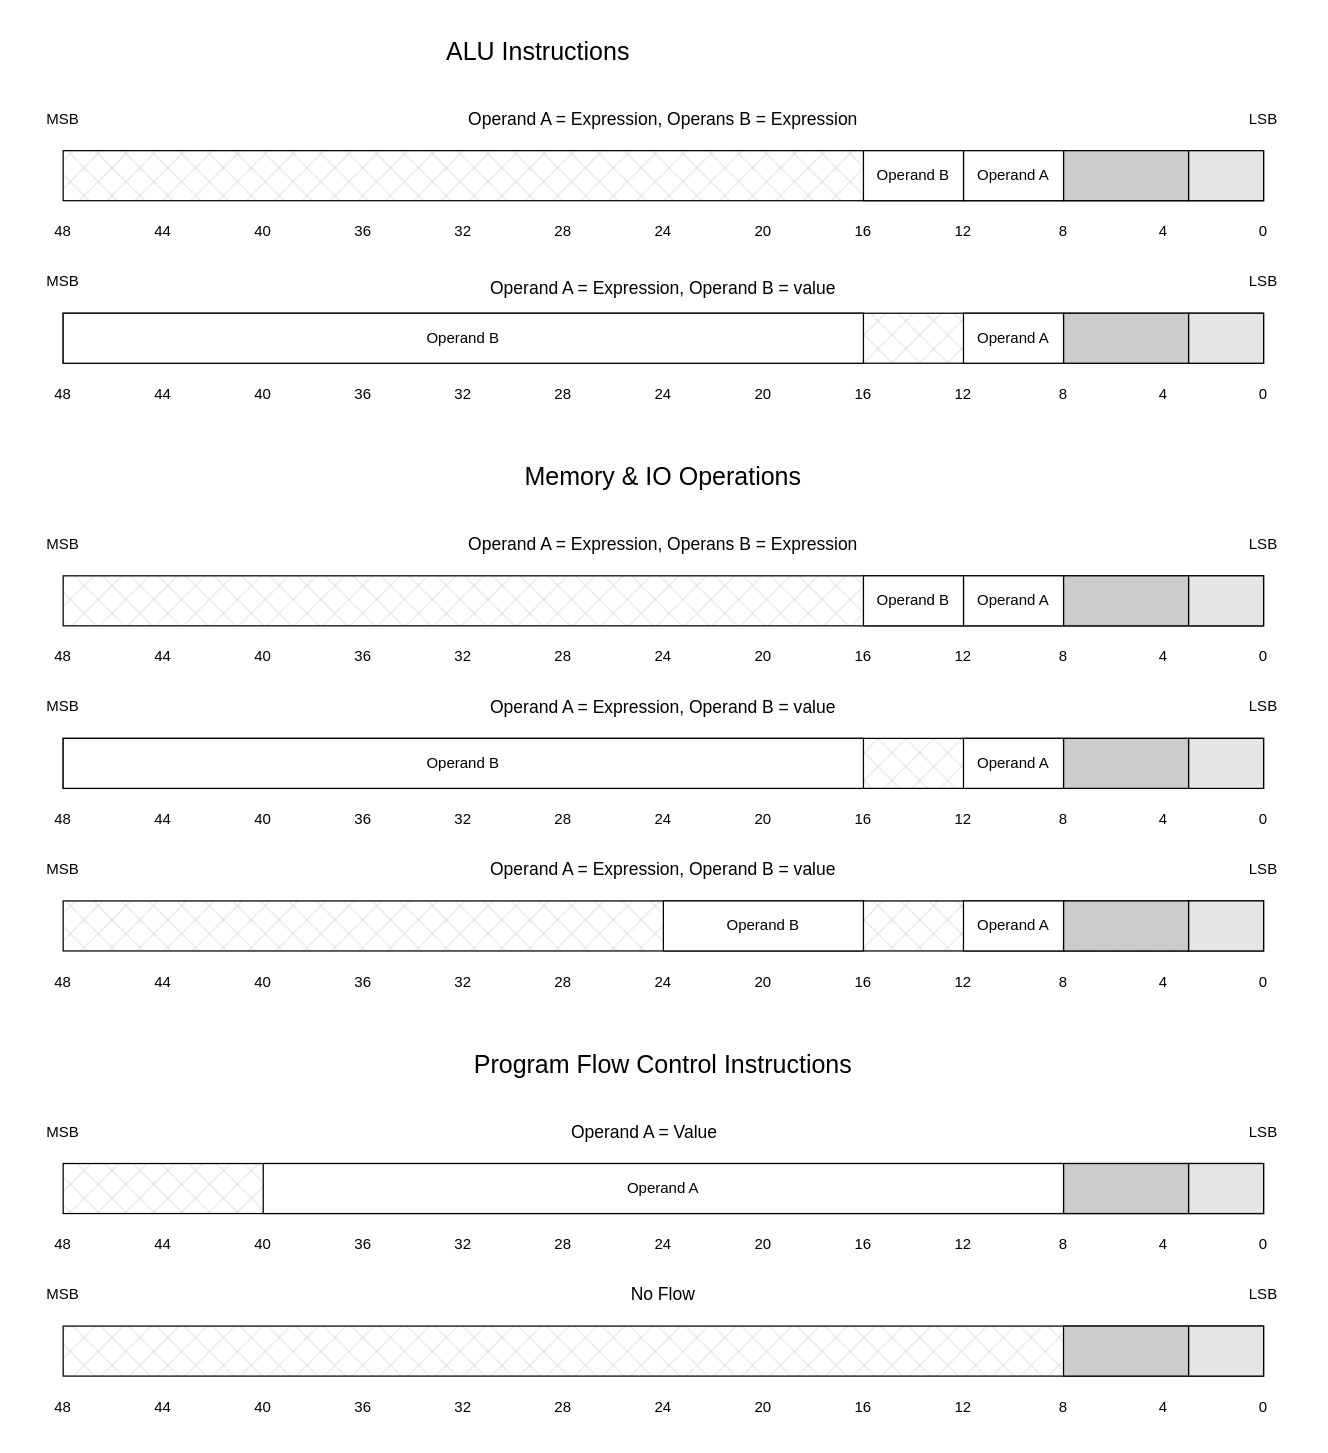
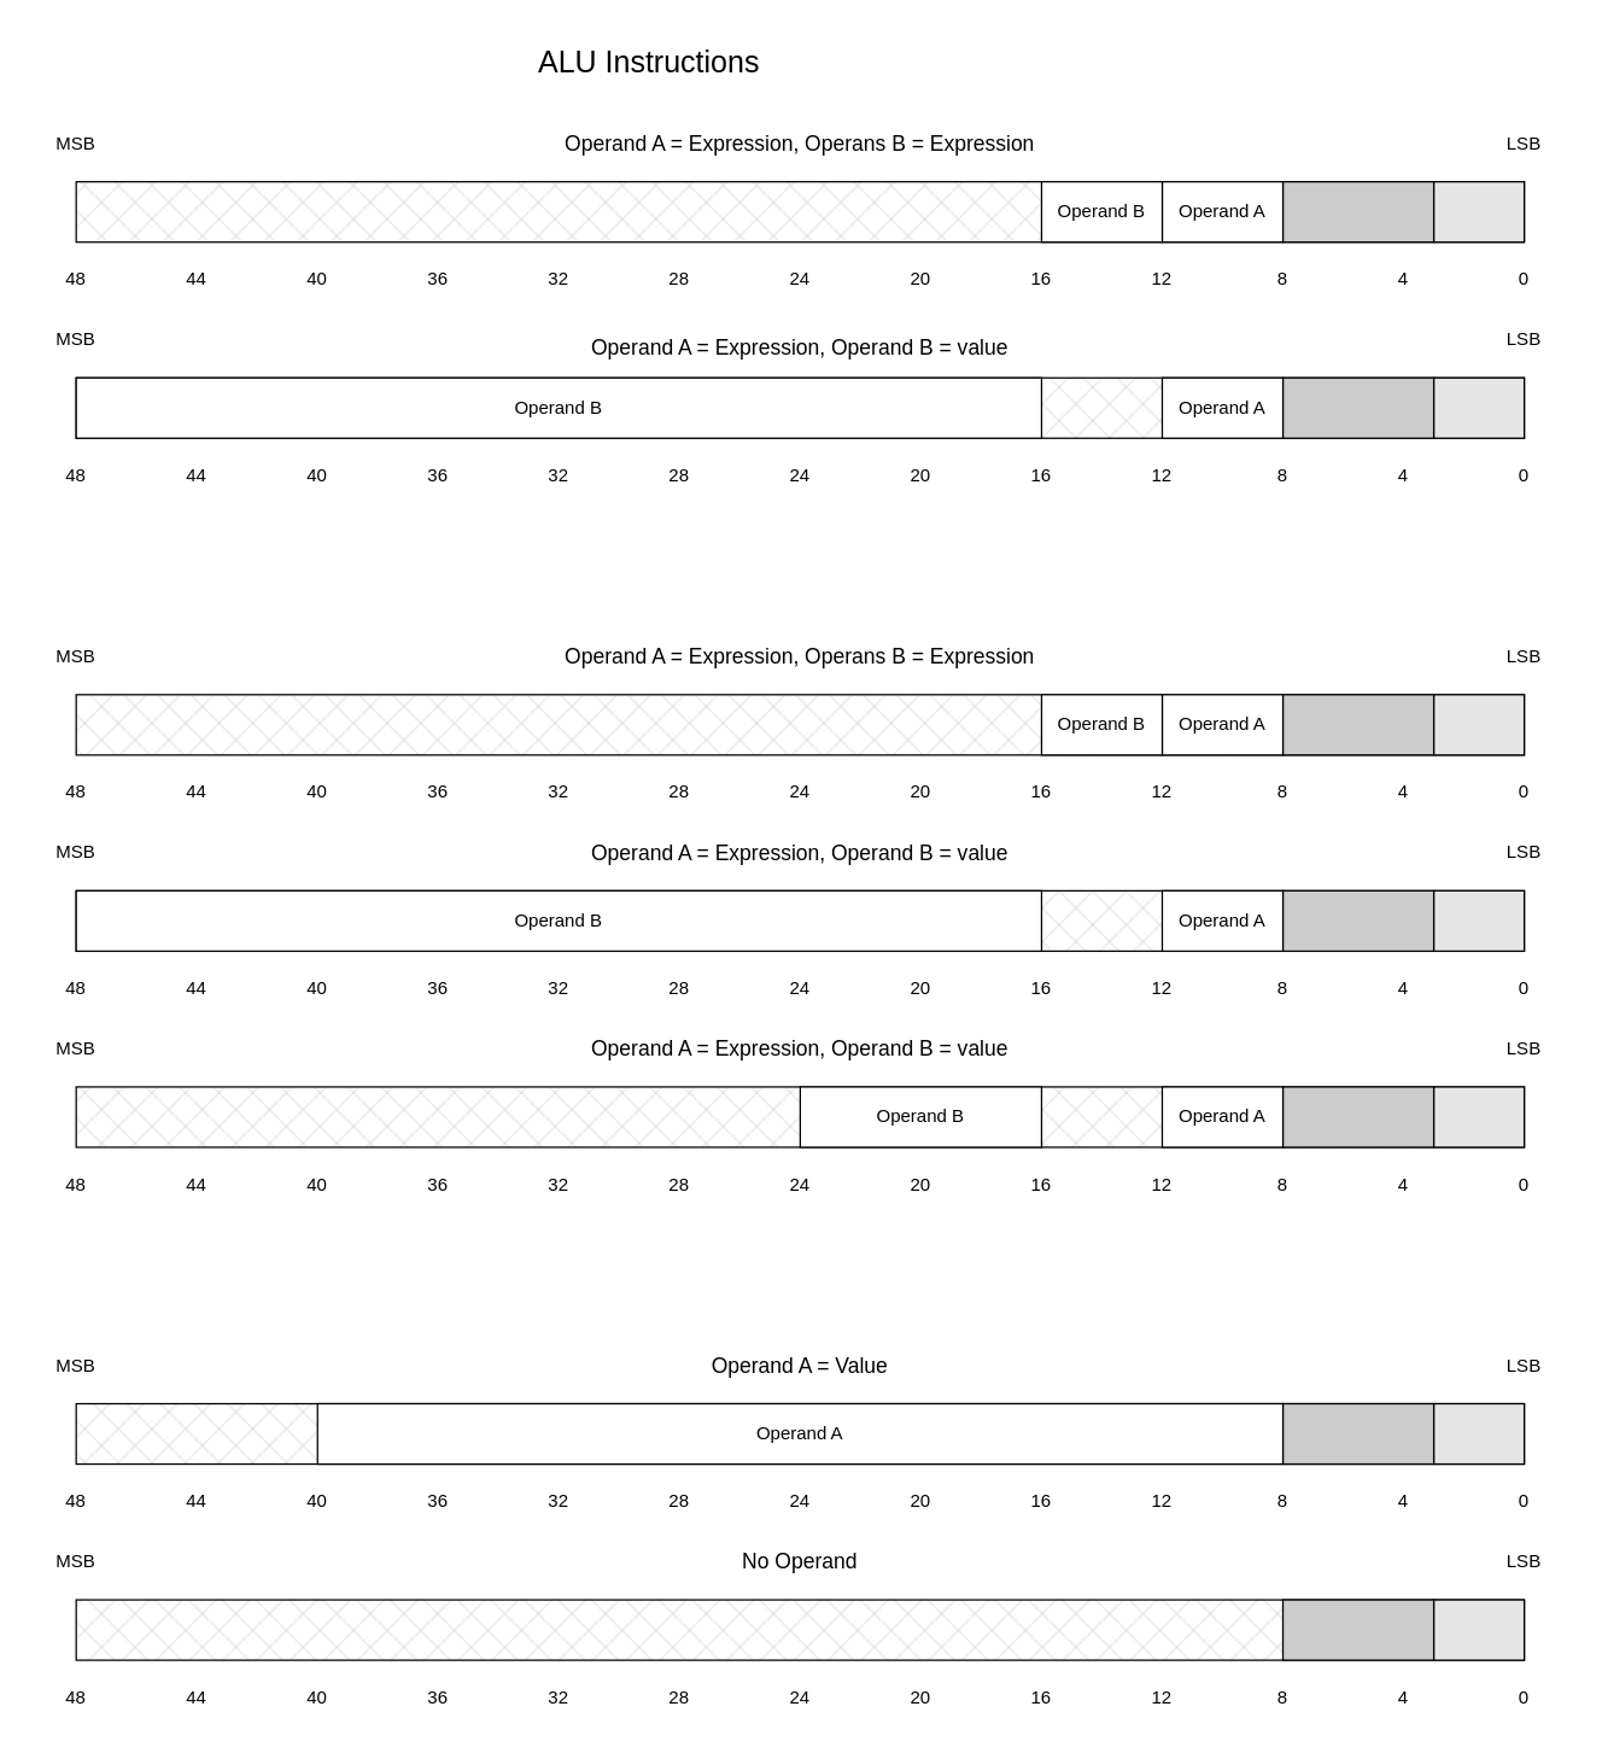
- <mxCell id="95" value="Memory &amp;amp; IO Operations" style="text;html=1;align=center;verticalAlign=middle;whiteSpace=wrap;rounded=0;fontSize=20;" vertex="1" parent="1"><mxGeometry x="370" y="360" width="320" height="40" as="geometry" /></mxCell>
- <mxCell id="159" value="Program Flow Control Instructions" style="text;html=1;align=center;verticalAlign=middle;whiteSpace=wrap;rounded=0;fontSize=20;" vertex="1" parent="1"><mxGeometry x="370" y="830" width="320" height="40" as="geometry" /></mxCell>
- <mxCell id="138" value="Operand A = Value" style="text;html=1;align=center;verticalAlign=middle;whiteSpace=wrap;rounded=0;fontSize=14;" vertex="1" parent="1"><mxGeometry x="345" y="895" width="340" height="20" as="geometry" /></mxCell>
+ <mxCell id="138" value="Operand A = Value" style="text;html=1;align=center;verticalAlign=middle;whiteSpace=wrap;rounded=0;fontSize=14;" vertex="1" parent="1"><mxGeometry x="360" y="895" width="340" height="20" as="geometry" /></mxCell>
- <mxCell id="157" value="No Flow" style="text;html=1;align=center;verticalAlign=middle;whiteSpace=wrap;rounded=0;fontSize=14;" vertex="1" parent="1"><mxGeometry x="360" y="1025" width="340" height="20" as="geometry" /></mxCell>
+ <mxCell id="157" value="No Operand" style="text;html=1;align=center;verticalAlign=middle;whiteSpace=wrap;rounded=0;fontSize=14;" vertex="1" parent="1"><mxGeometry x="360" y="1025" width="340" height="20" as="geometry" /></mxCell>
